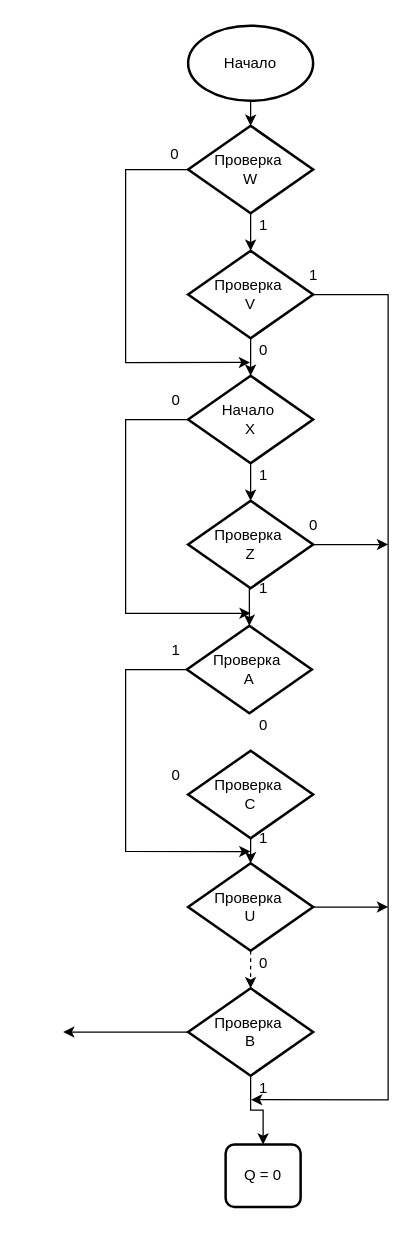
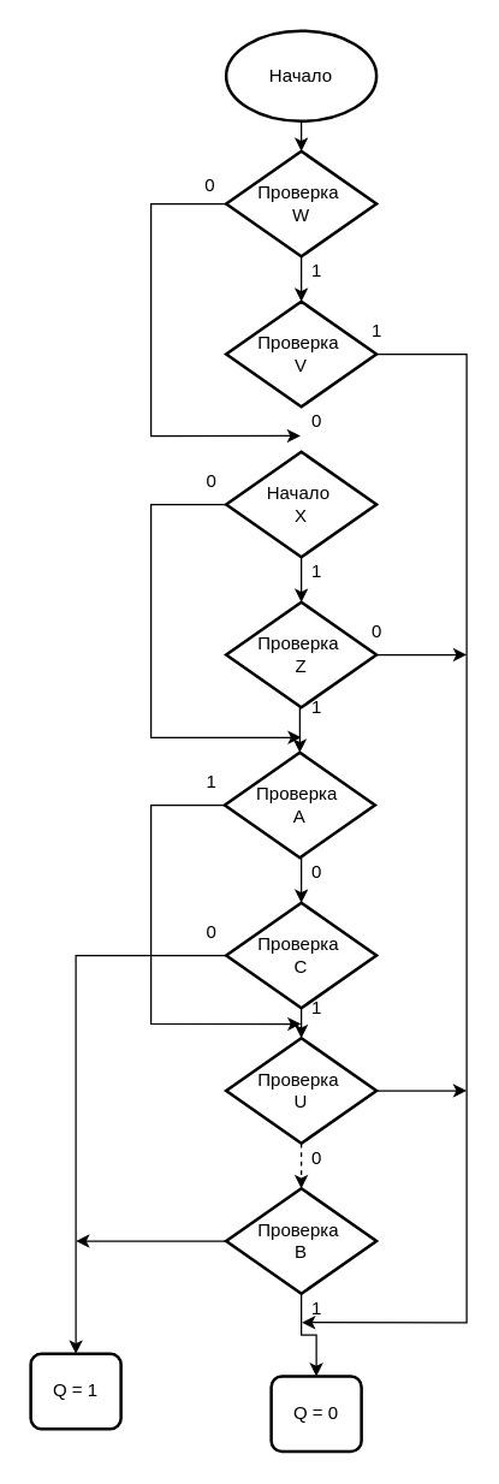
- <mxCell id="7" style="edgeStyle=orthogonalEdgeStyle;rounded=0;orthogonalLoop=1;jettySize=auto;html=1;exitX=0.5;exitY=1;exitDx=0;exitDy=0;exitPerimeter=0;entryX=0.5;entryY=0;entryDx=0;entryDy=0;entryPerimeter=0;" edge="1" parent="1" source="9" target="13"><mxGeometry relative="1" as="geometry" /></mxCell>
+ <mxCell id="21" style="edgeStyle=orthogonalEdgeStyle;rounded=0;orthogonalLoop=1;jettySize=auto;html=1;exitX=0.5;exitY=1;exitDx=0;exitDy=0;exitPerimeter=0;entryX=0.5;entryY=0;entryDx=0;entryDy=0;entryPerimeter=0;" edge="1" parent="1" source="23" target="29"><mxGeometry relative="1" as="geometry" /></mxCell>
+ <mxCell id="28" style="edgeStyle=orthogonalEdgeStyle;rounded=0;orthogonalLoop=1;jettySize=auto;html=1;exitX=0;exitY=0.5;exitDx=0;exitDy=0;exitPerimeter=0;entryX=0.5;entryY=0;entryDx=0;entryDy=0;" edge="1" parent="1" source="29" target="43"><mxGeometry relative="1" as="geometry"><mxPoint x="50" y="900" as="targetPoint" /></mxGeometry></mxCell>
+ <mxCell id="43" value="Q = 1" style="rounded=1;whiteSpace=wrap;html=1;absoluteArcSize=1;arcSize=14;strokeWidth=2;" vertex="1" parent="1"><mxGeometry x="20" y="900" width="60" height="50" as="geometry" /></mxCell>
